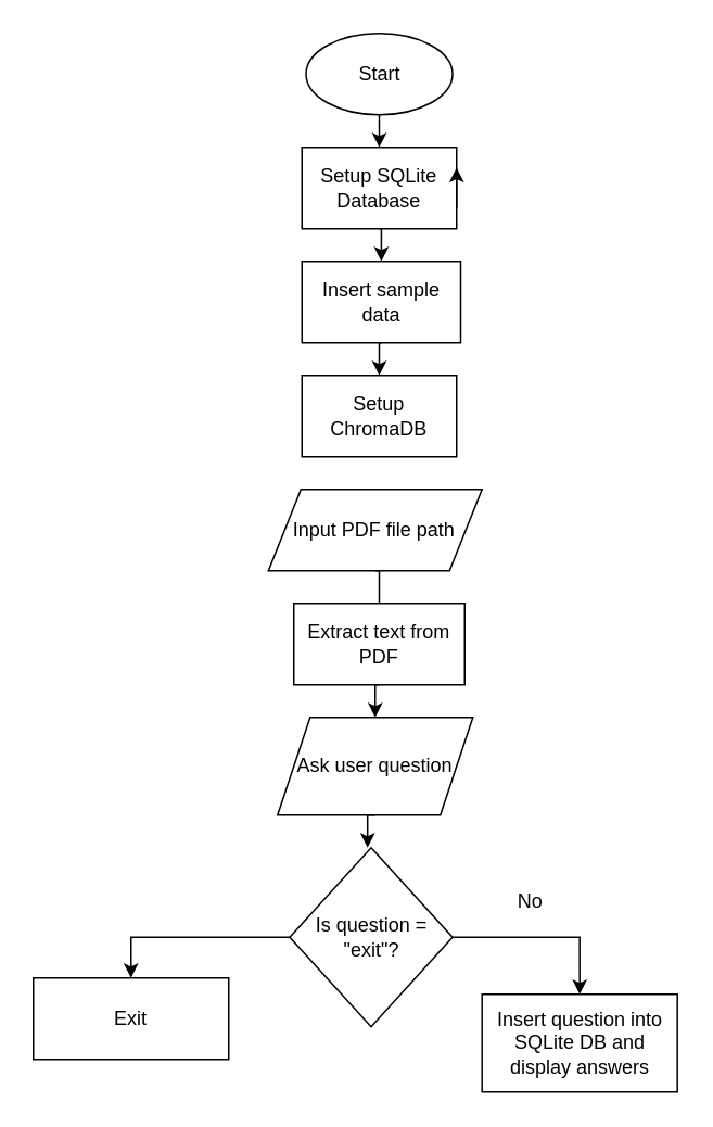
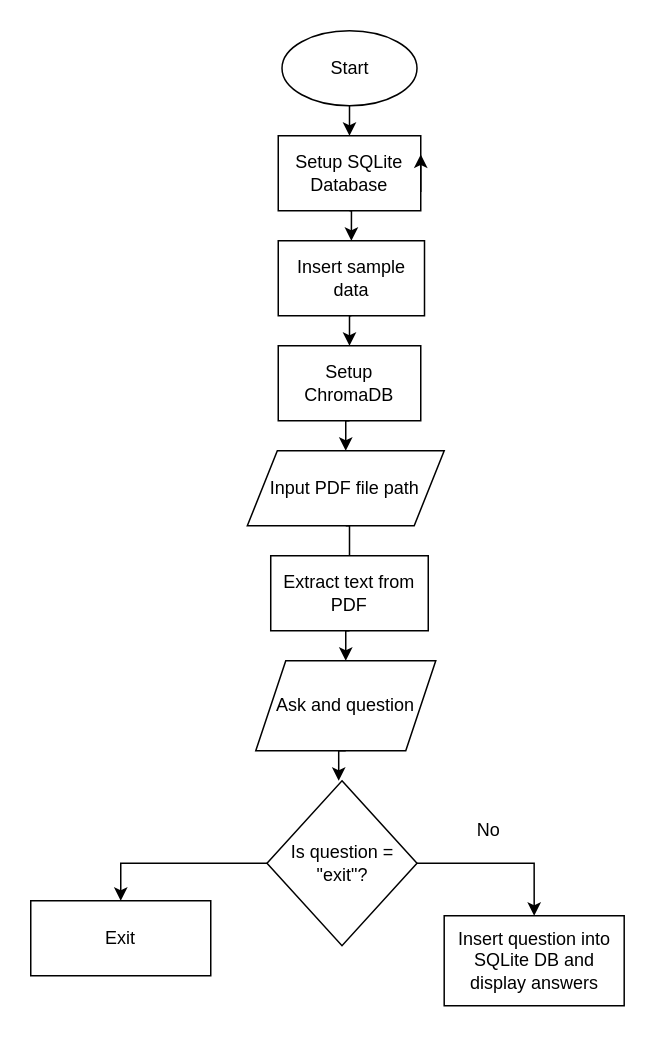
+ <mxCell id="8" style="edgeStyle=orthogonalEdgeStyle;rounded=0;orthogonalLoop=1;jettySize=auto;html=1;exitX=0.5;exitY=1;exitDx=0;exitDy=0;entryX=0.5;entryY=0;entryDx=0;entryDy=0;" edge="1" parent="1" source="9" target="11"><mxGeometry relative="1" as="geometry" /></mxCell>
- <mxCell id="15" value="Ask user question" style="shape=parallelogram;perimeter=parallelogramPerimeter;whiteSpace=wrap;html=1;fixedSize=1;" vertex="1" parent="1"><mxGeometry x="170.01" y="440" width="120" height="60" as="geometry" /></mxCell>
+ <mxCell id="15" value="Ask and question" style="shape=parallelogram;perimeter=parallelogramPerimeter;whiteSpace=wrap;html=1;fixedSize=1;" vertex="1" parent="1"><mxGeometry x="170.01" y="440" width="120" height="60" as="geometry" /></mxCell>
